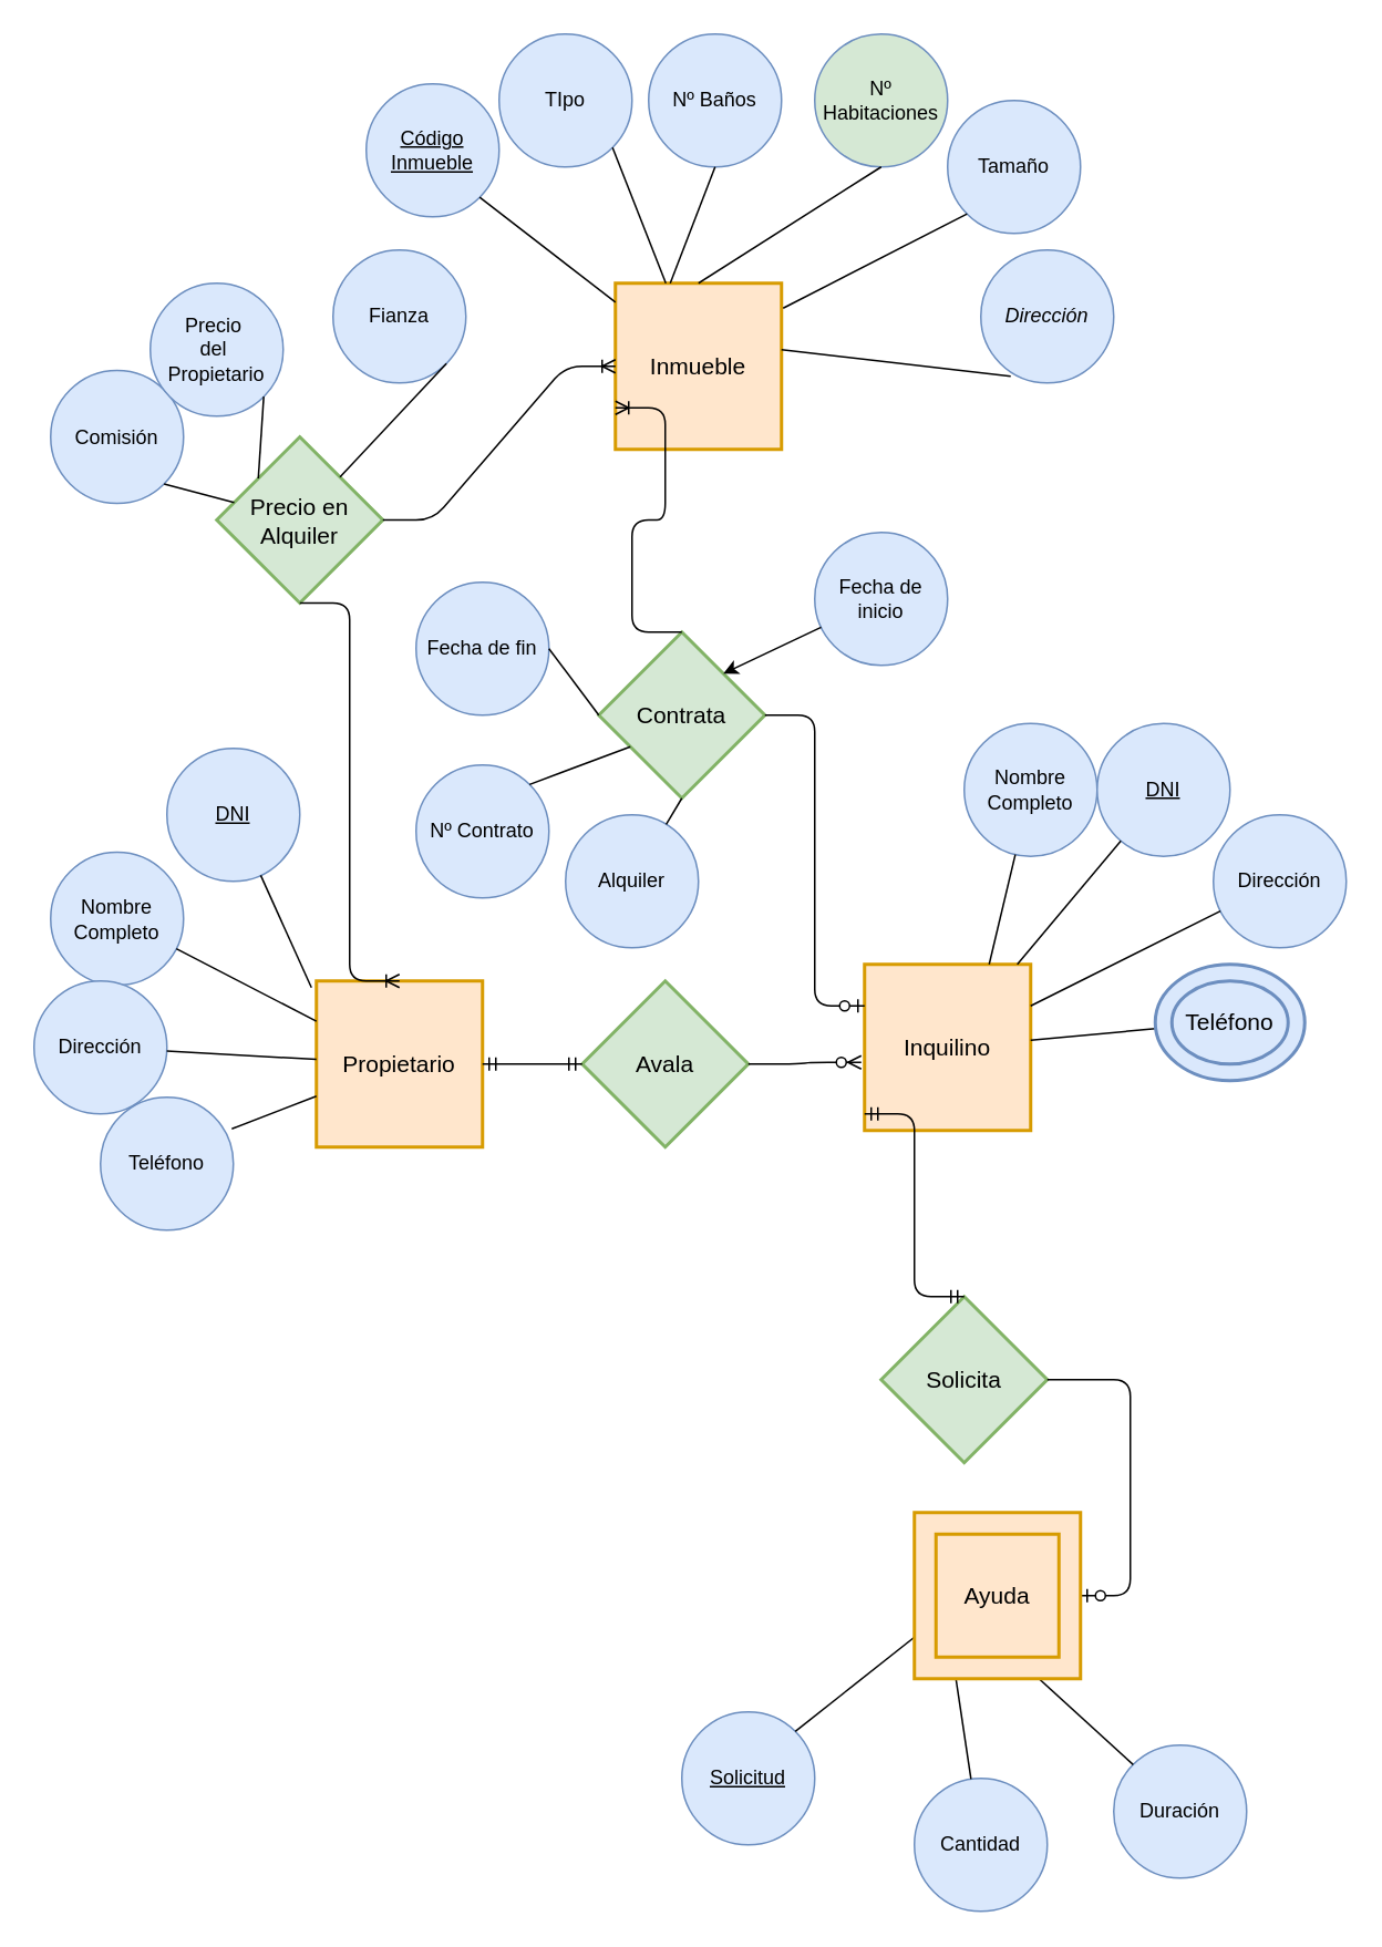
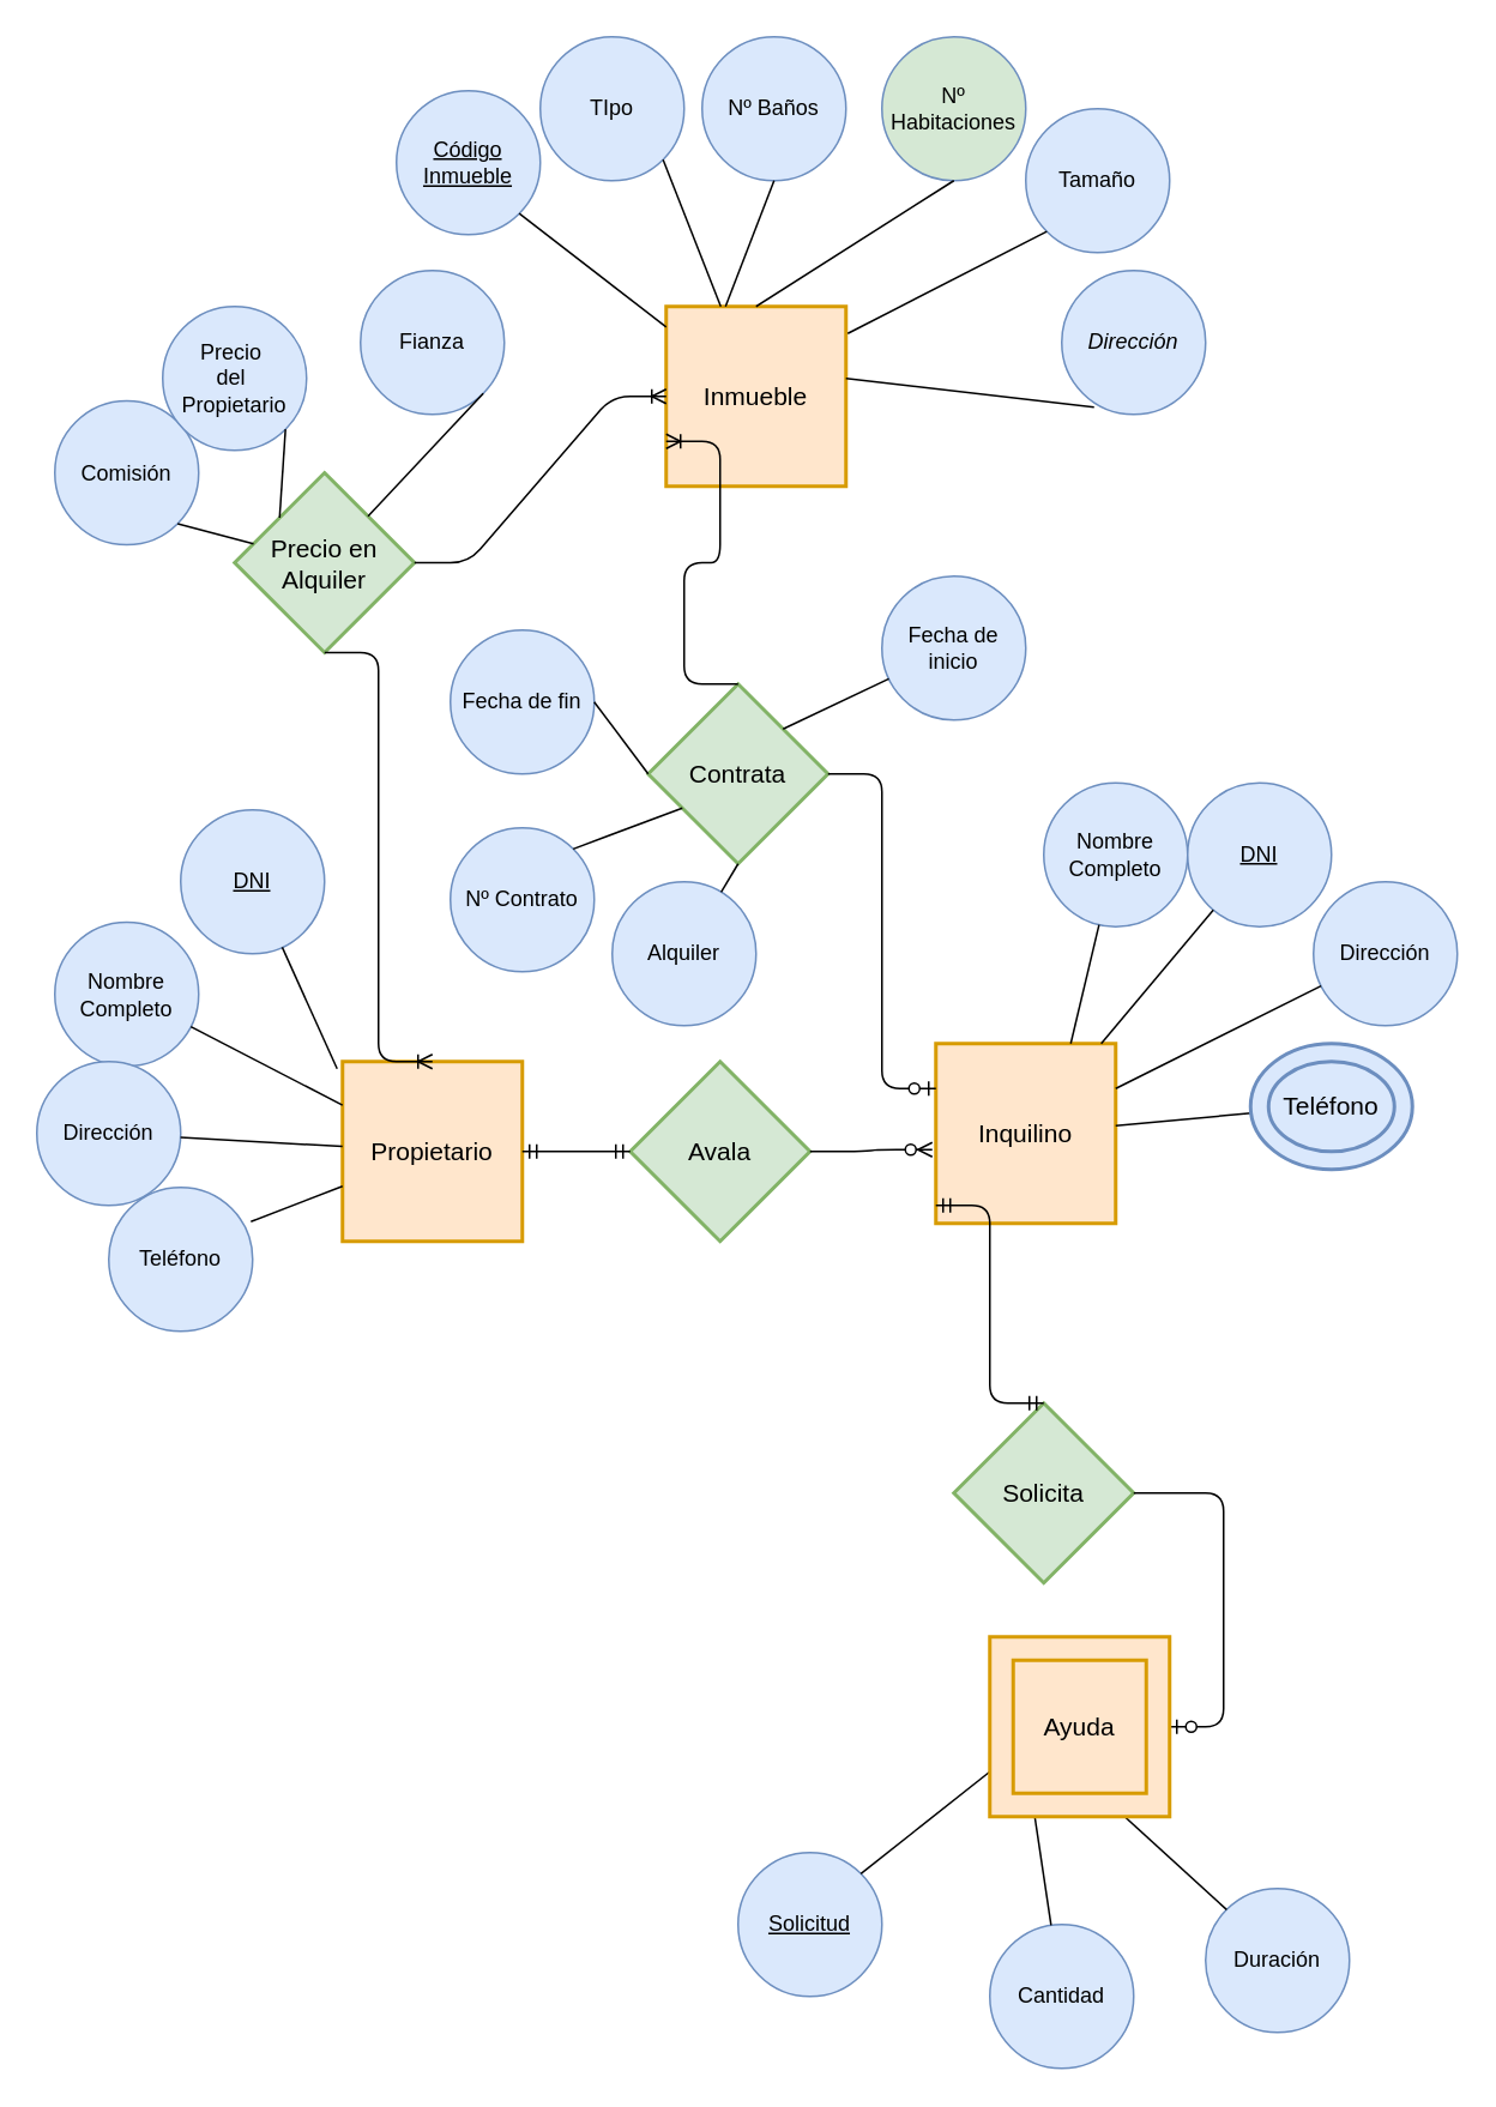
- <mxCell id="50" value="" style="endArrow=classic;html=1;entryX=1;entryY=0;entryDx=0;entryDy=0;" edge="1" parent="1" source="47" target="45"><mxGeometry width="50" height="50" relative="1" as="geometry"><mxPoint x="460.235" y="341.912" as="sourcePoint" /><mxPoint x="444.5" y="408" as="targetPoint" /></mxGeometry></mxCell>
+ <mxCell id="50" value="" style="endArrow=none;html=1;entryX=1;entryY=0;entryDx=0;entryDy=0;" edge="1" parent="1" source="47" target="45"><mxGeometry width="50" height="50" relative="1" as="geometry"><mxPoint x="460.235" y="341.912" as="sourcePoint" /><mxPoint x="444.5" y="408" as="targetPoint" /></mxGeometry></mxCell>
